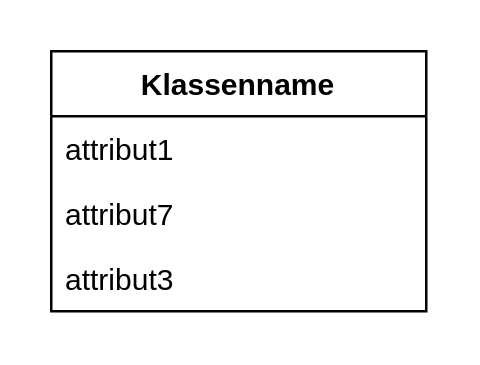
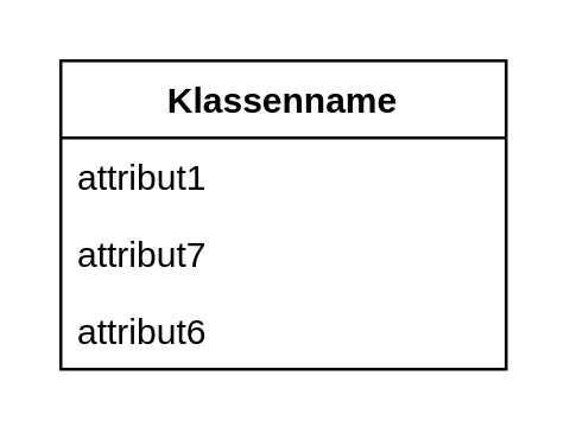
- <mxCell id="5" value="attribut3" style="text;strokeColor=none;fillColor=none;align=left;verticalAlign=top;spacingLeft=4;spacingRight=4;overflow=hidden;rotatable=0;points=[[0,0.5],[1,0.5]];portConstraint=eastwest;fontStyle=0" parent="2" vertex="1"><mxGeometry y="78" width="150" height="26" as="geometry" /></mxCell>
+ <mxCell id="5" value="attribut6" style="text;strokeColor=none;fillColor=none;align=left;verticalAlign=top;spacingLeft=4;spacingRight=4;overflow=hidden;rotatable=0;points=[[0,0.5],[1,0.5]];portConstraint=eastwest;fontStyle=0" parent="2" vertex="1"><mxGeometry y="78" width="150" height="26" as="geometry" /></mxCell>
